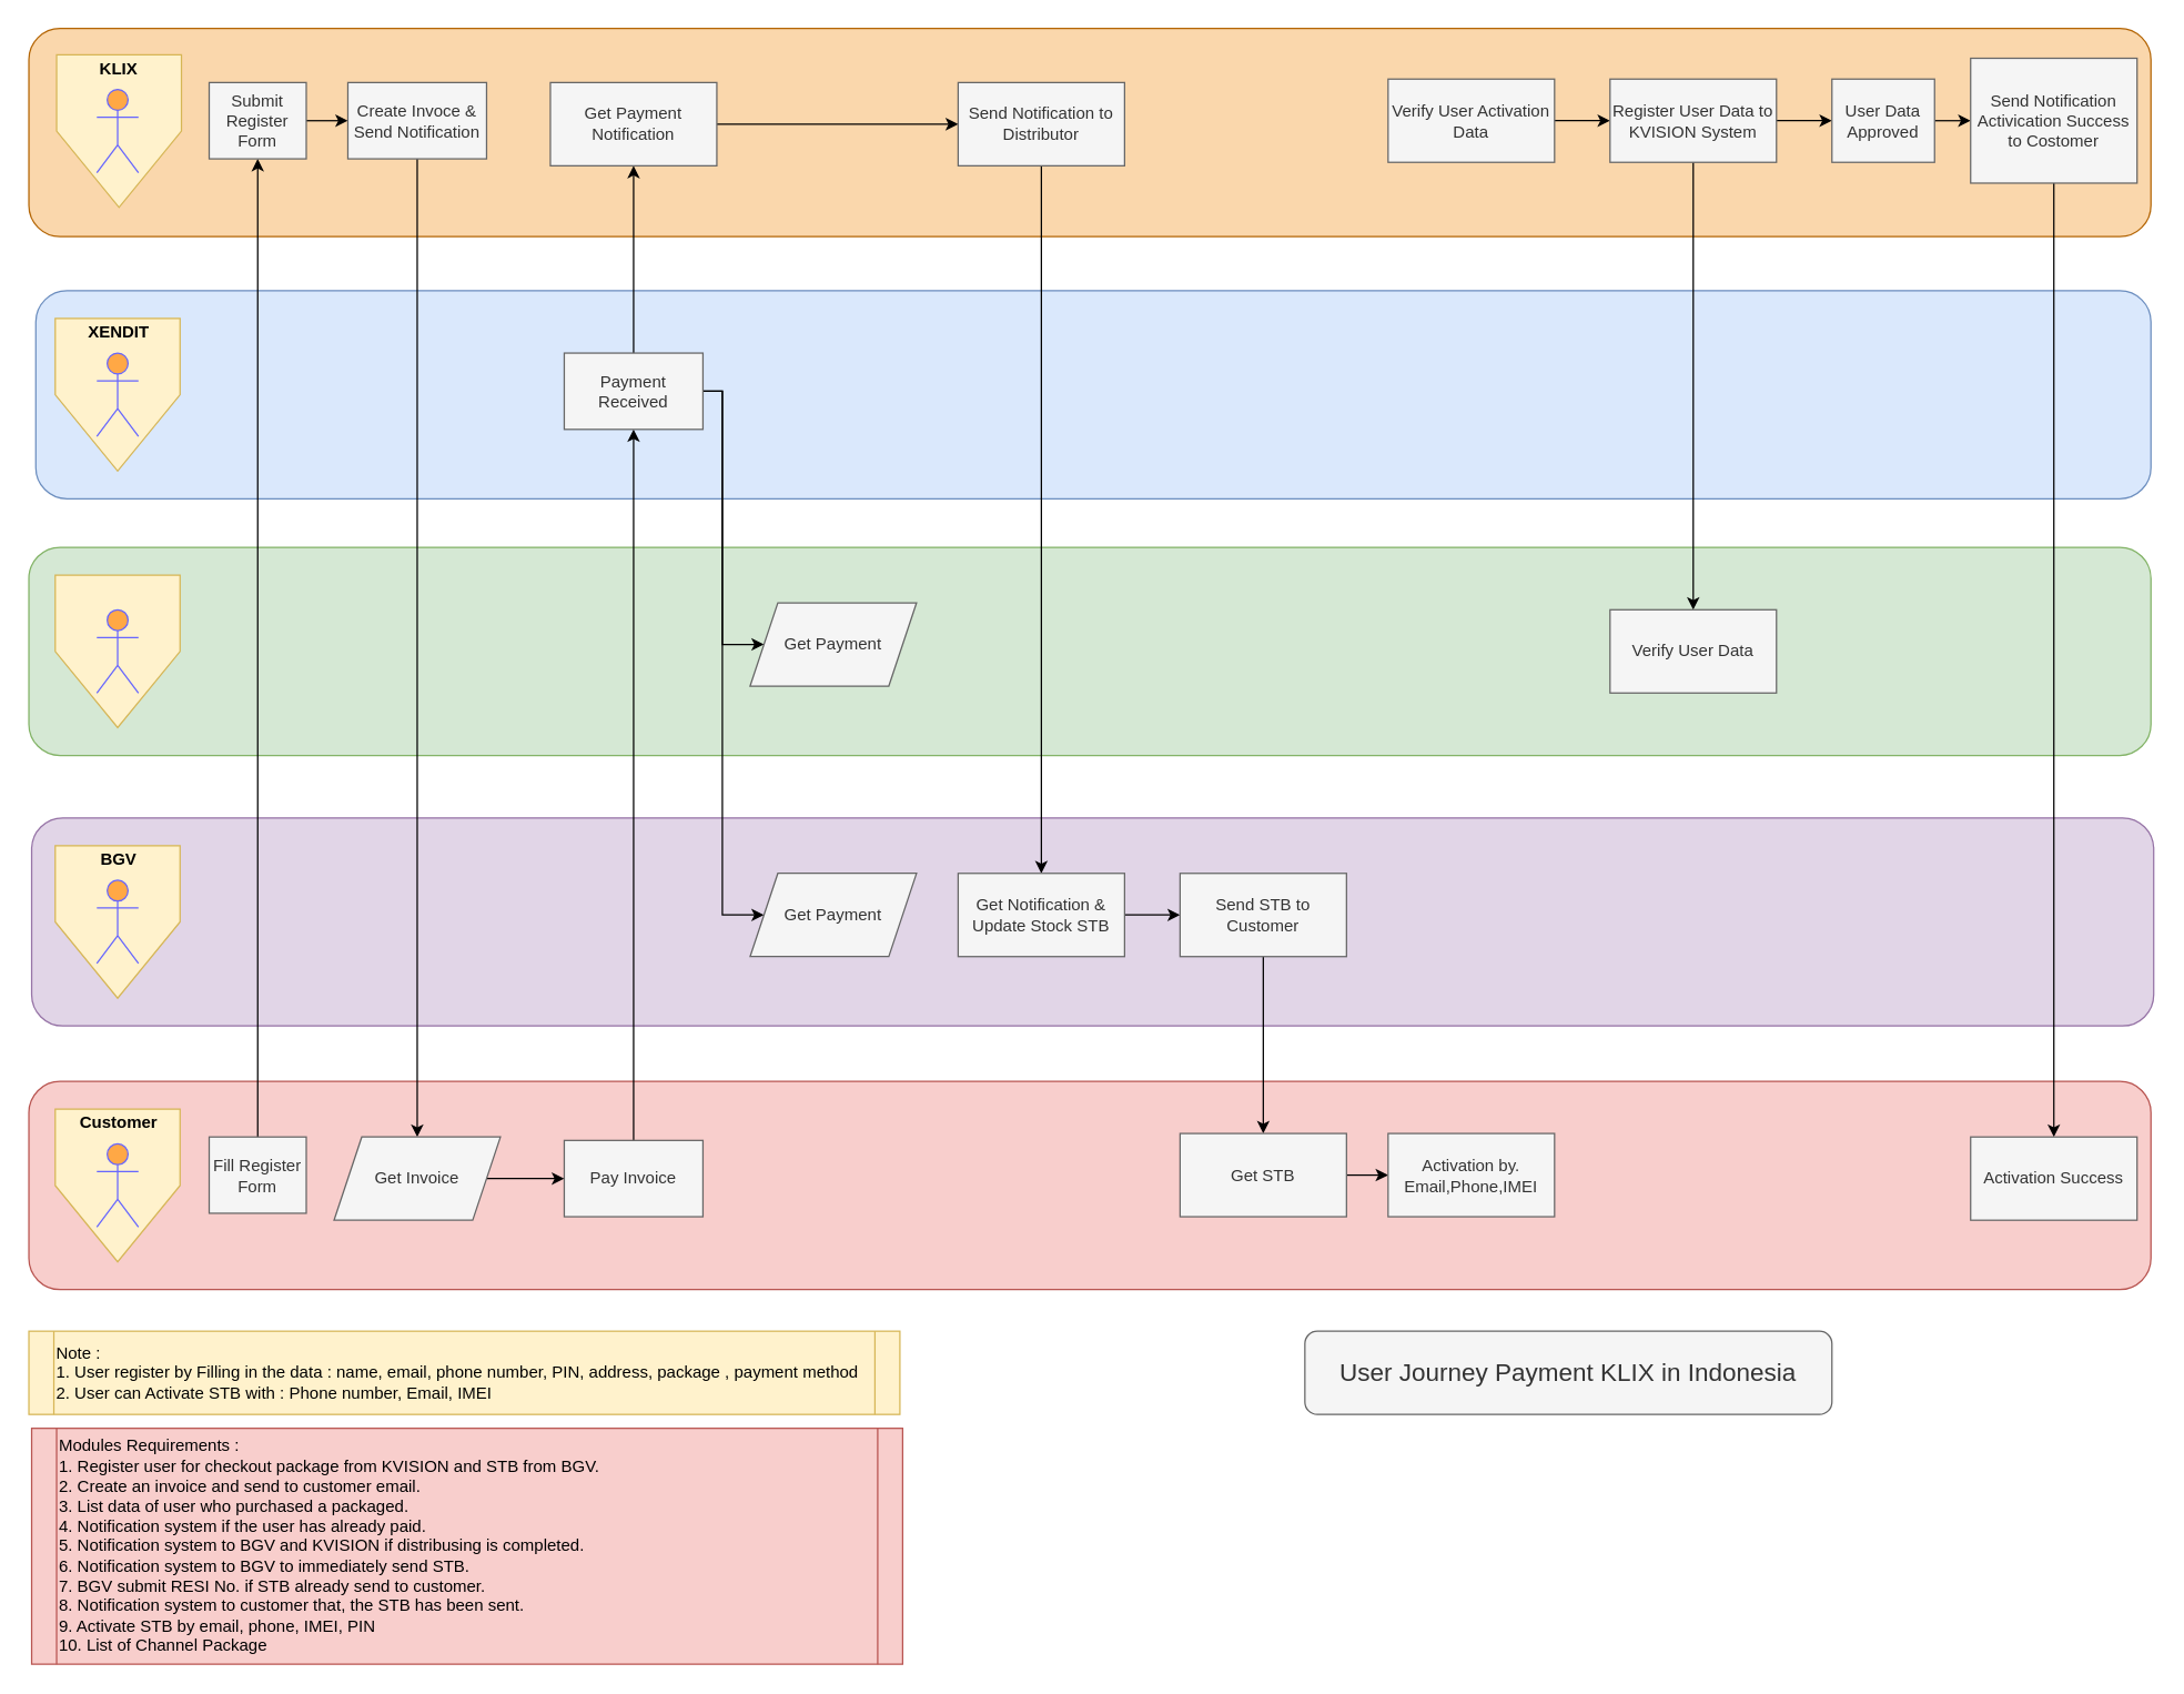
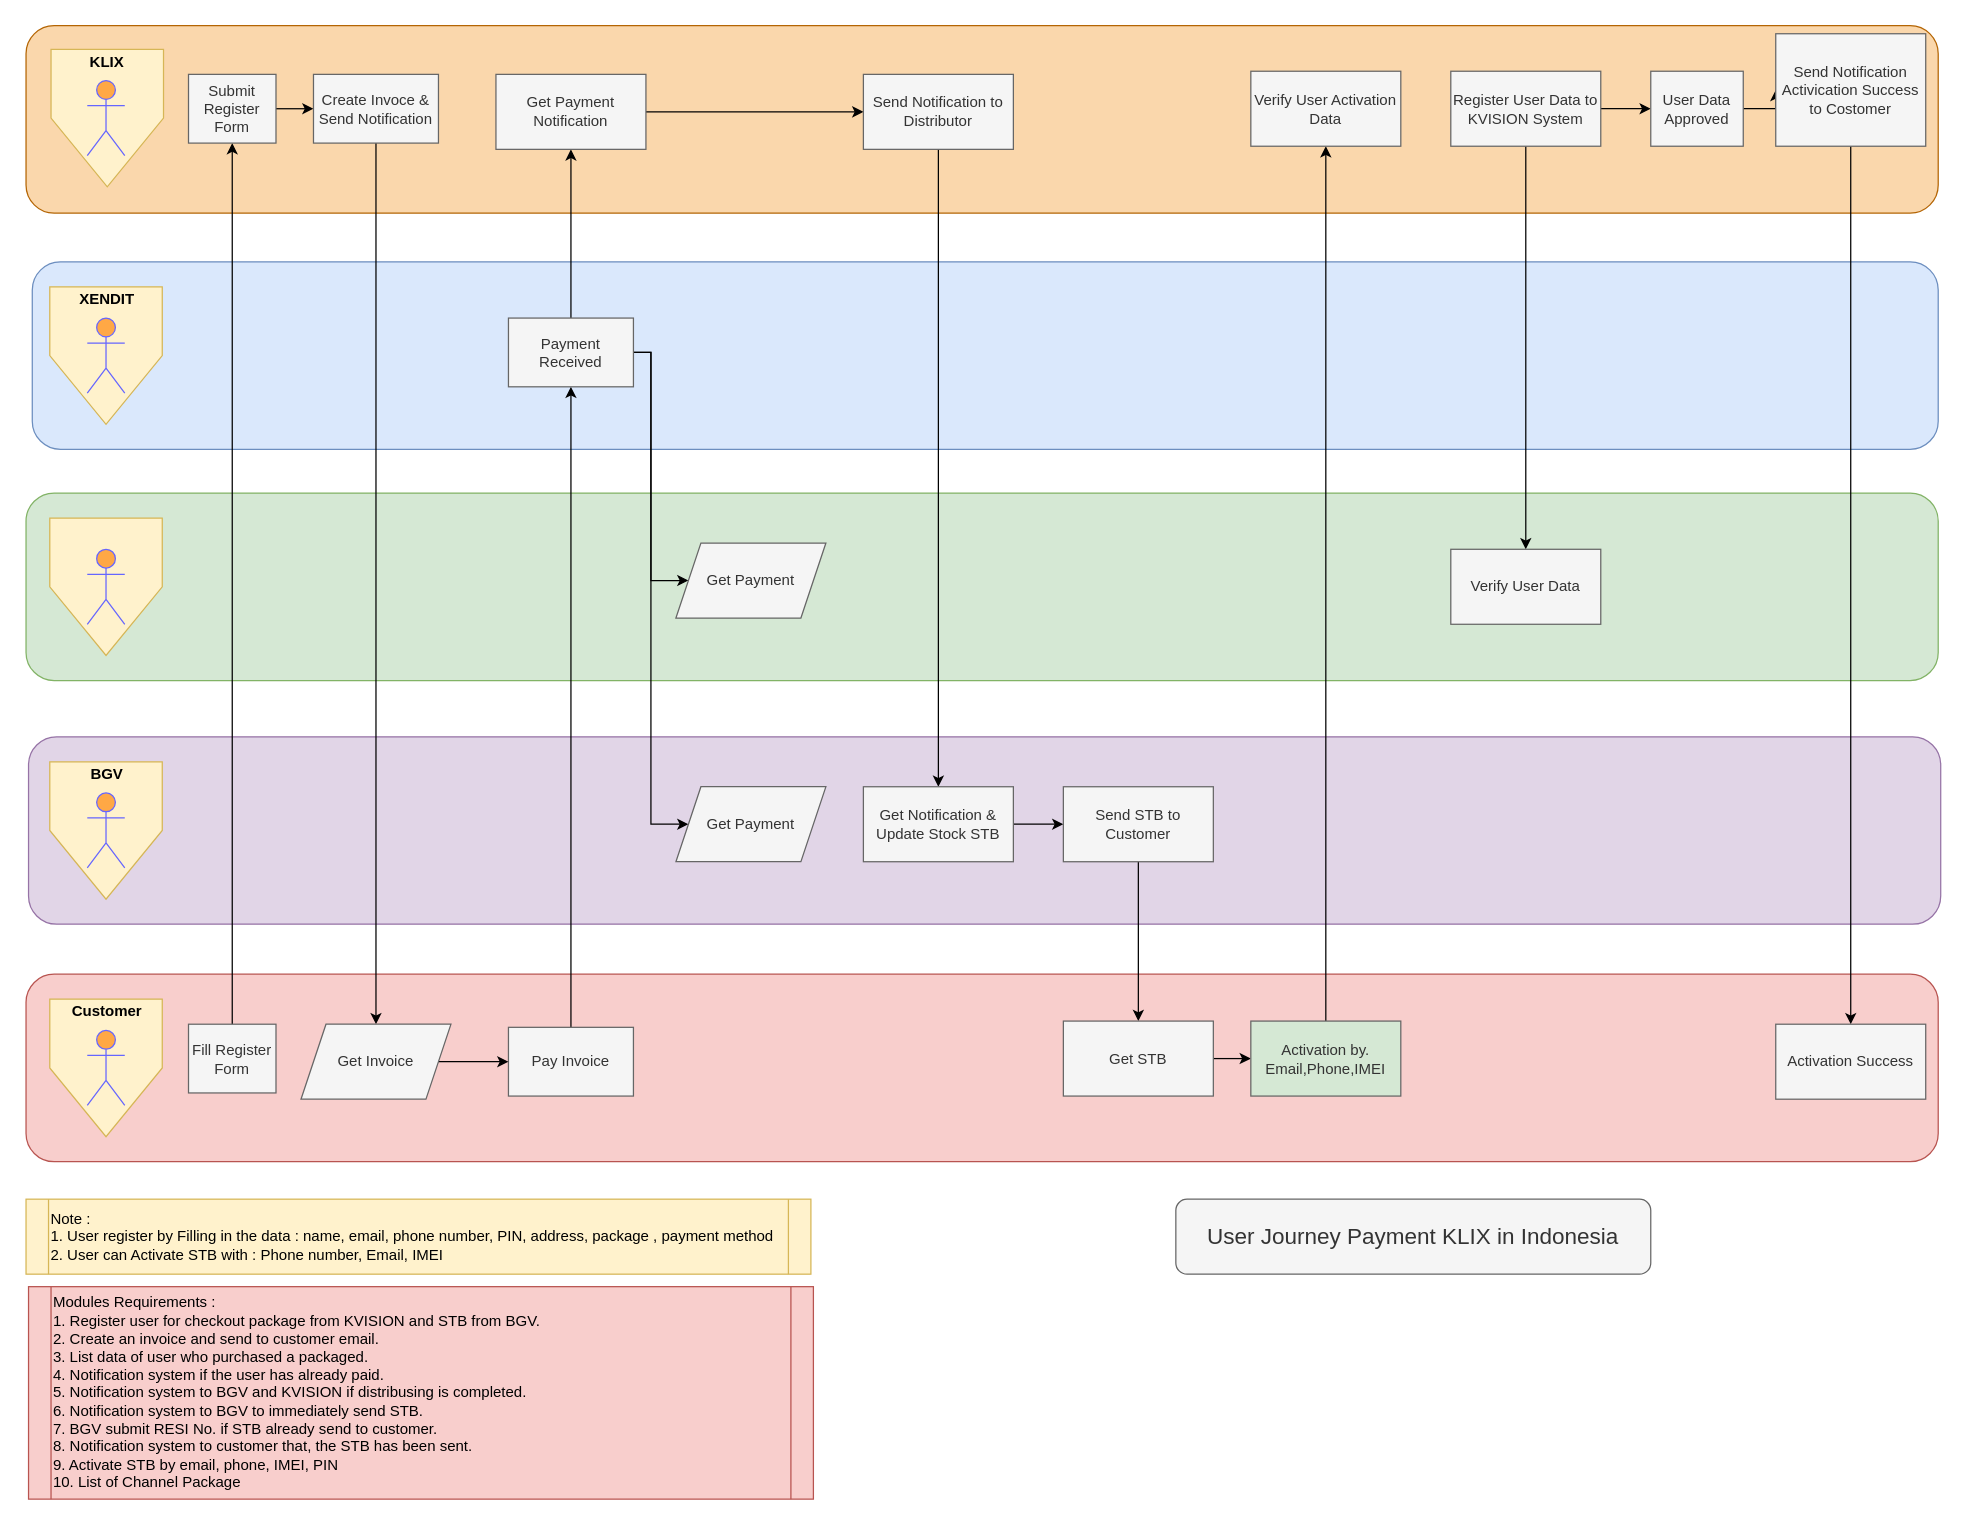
- <mxCell id="61" style="edgeStyle=orthogonalEdgeStyle;rounded=0;orthogonalLoop=1;jettySize=auto;html=1;exitX=1;exitY=0.5;exitDx=0;exitDy=0;entryX=0;entryY=0.5;entryDx=0;entryDy=0;" parent="1" source="62" target="65" edge="1"><mxGeometry relative="1" as="geometry" /></mxCell>
- <mxCell id="70" value="Send Notification Activication Success to Costomer" style="rounded=0;whiteSpace=wrap;html=1;strokeColor=#666666;fillColor=#f5f5f5;fontColor=#333333;" parent="1" vertex="1"><mxGeometry x="1420" y="41.5" width="120" height="90" as="geometry" /></mxCell>
+ <mxCell id="70" value="Send Notification Activication Success to Costomer" style="rounded=0;whiteSpace=wrap;html=1;strokeColor=#666666;fillColor=#f5f5f5;fontColor=#333333;" parent="1" vertex="1"><mxGeometry x="1420" y="26.5" width="120" height="90" as="geometry" /></mxCell>
+ <mxCell id="59" style="edgeStyle=orthogonalEdgeStyle;rounded=0;orthogonalLoop=1;jettySize=auto;html=1;exitX=0.5;exitY=0;exitDx=0;exitDy=0;" parent="1" source="60" target="62" edge="1"><mxGeometry relative="1" as="geometry" /></mxCell>
- <mxCell id="60" value="Activation by. Email,Phone,IMEI" style="rounded=0;whiteSpace=wrap;html=1;strokeColor=#666666;fillColor=#f5f5f5;fontColor=#333333;" parent="1" vertex="1"><mxGeometry x="1000" y="816.5" width="120" height="60" as="geometry" /></mxCell>
+ <mxCell id="60" value="Activation by. Email,Phone,IMEI" style="rounded=0;whiteSpace=wrap;html=1;strokeColor=#666666;fillColor=#d5e8d4;fontColor=#333333;" parent="1" vertex="1"><mxGeometry x="1000" y="816.5" width="120" height="60" as="geometry" /></mxCell>
